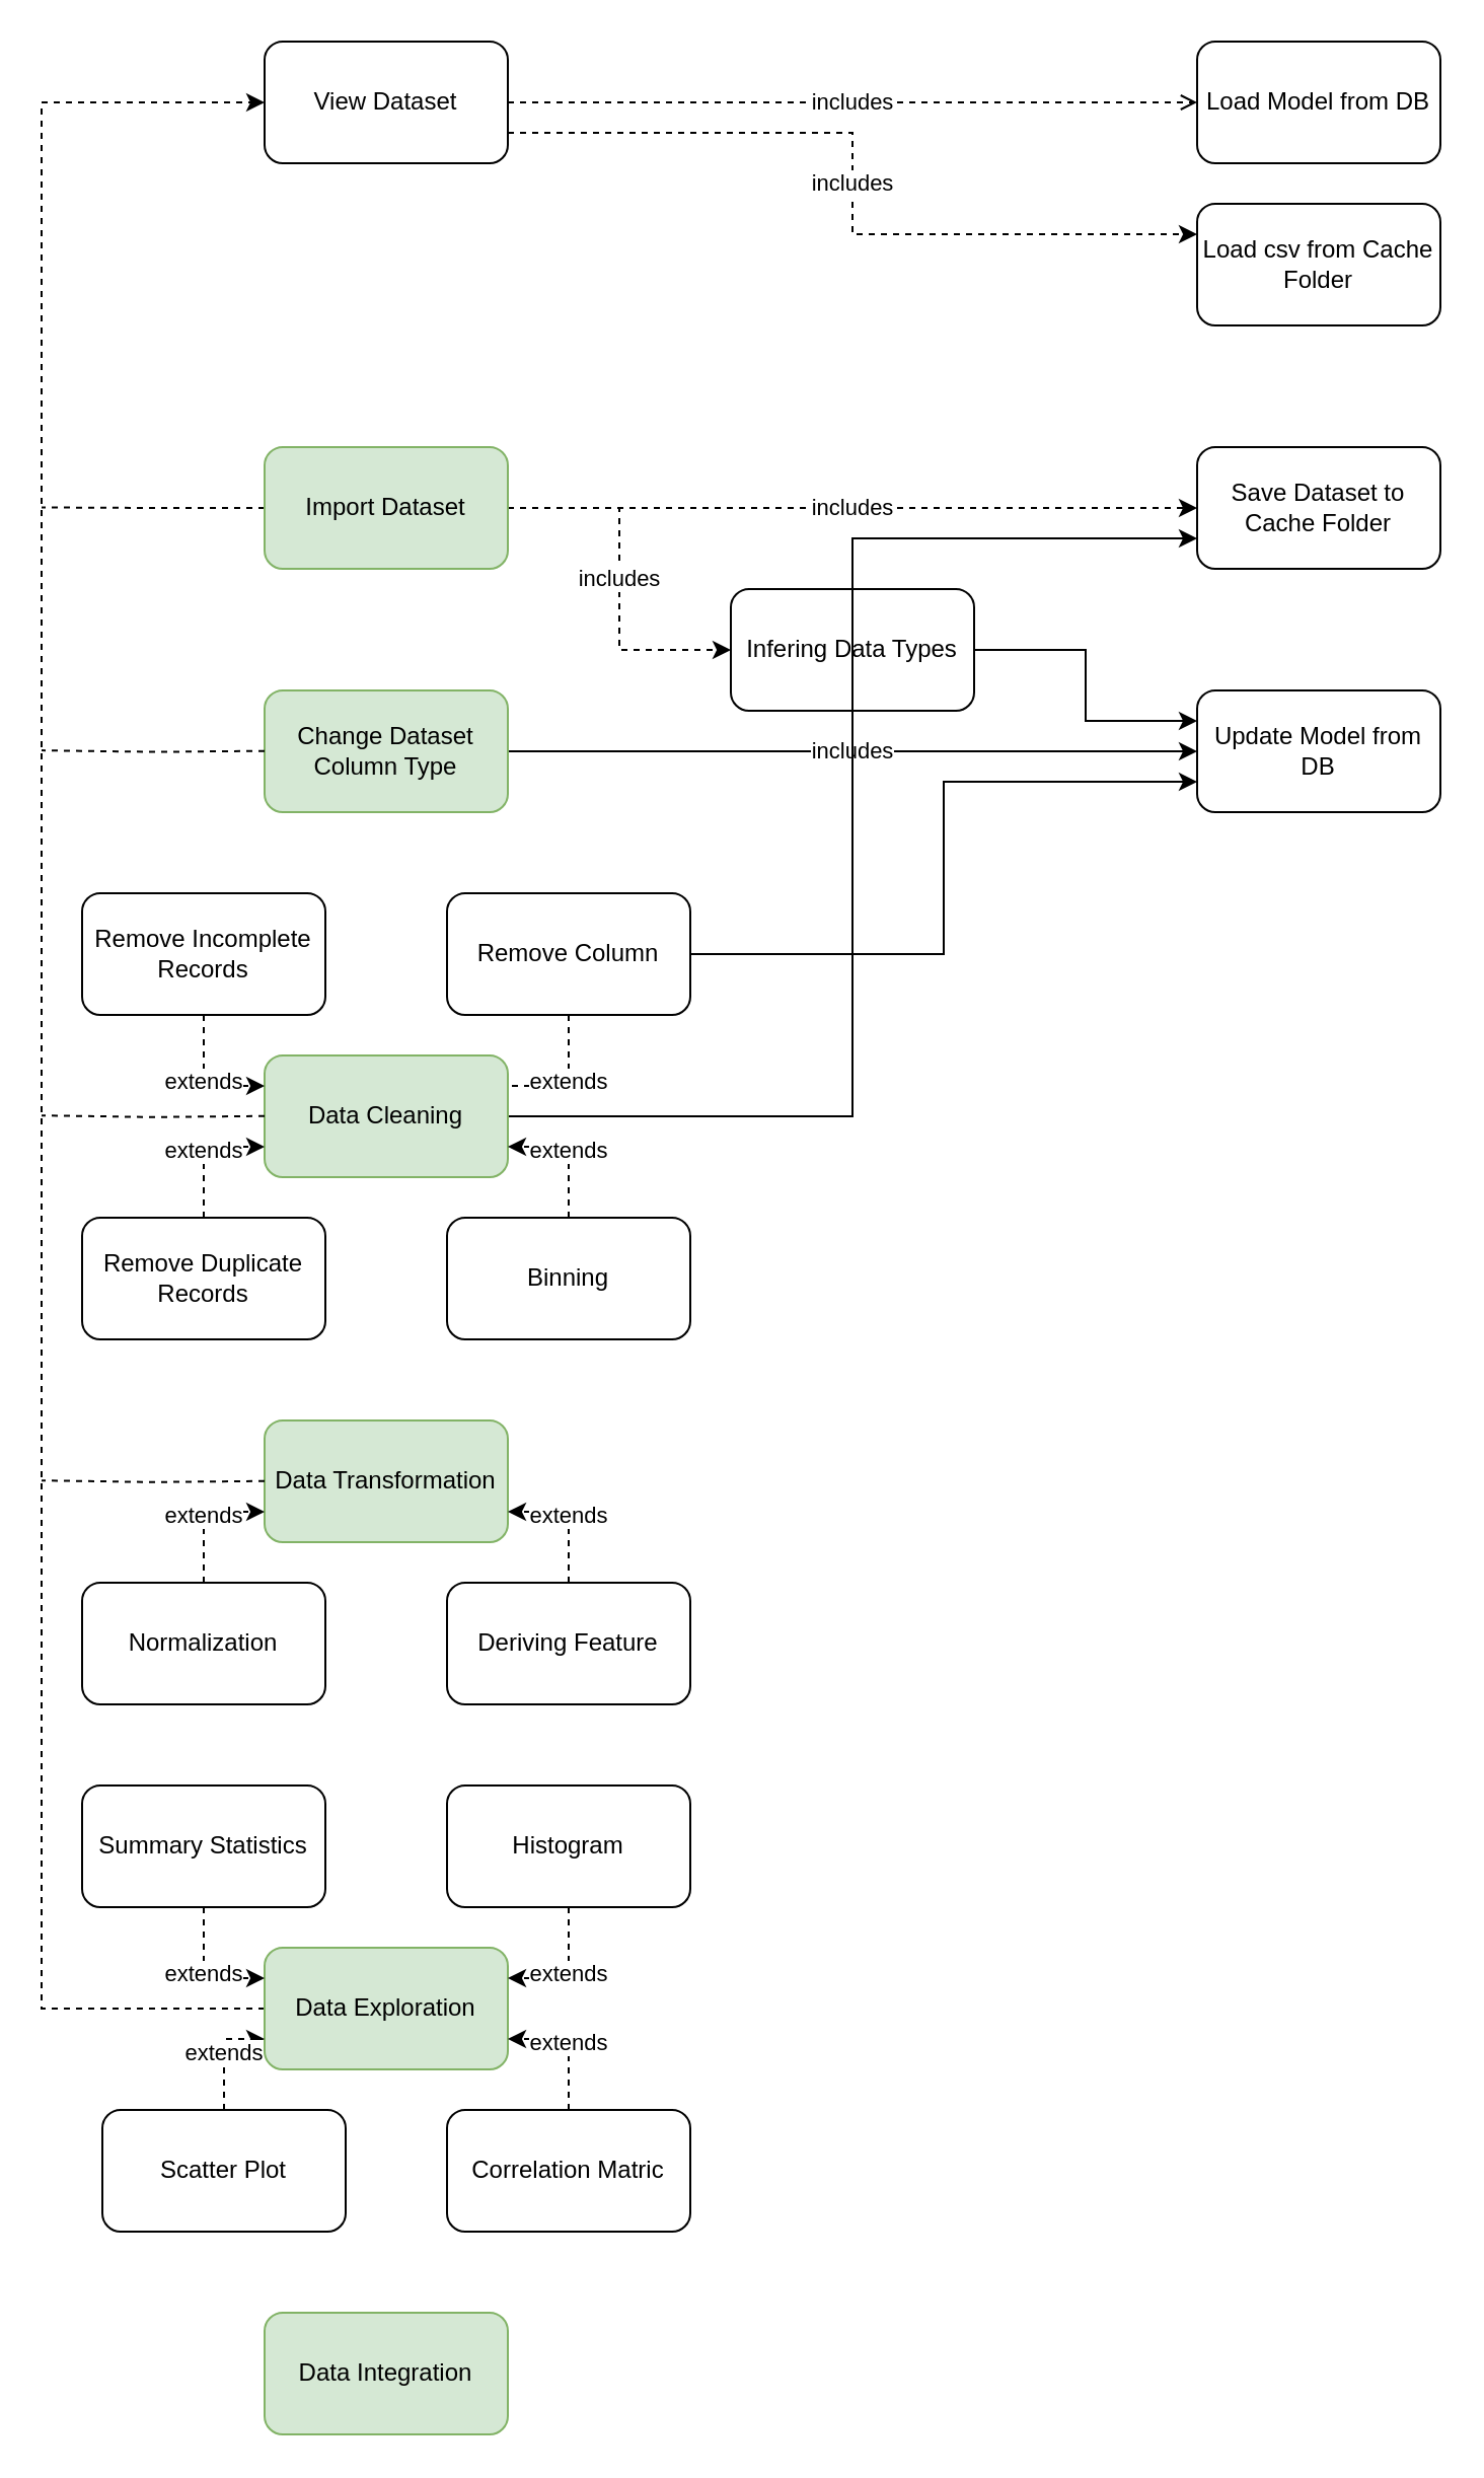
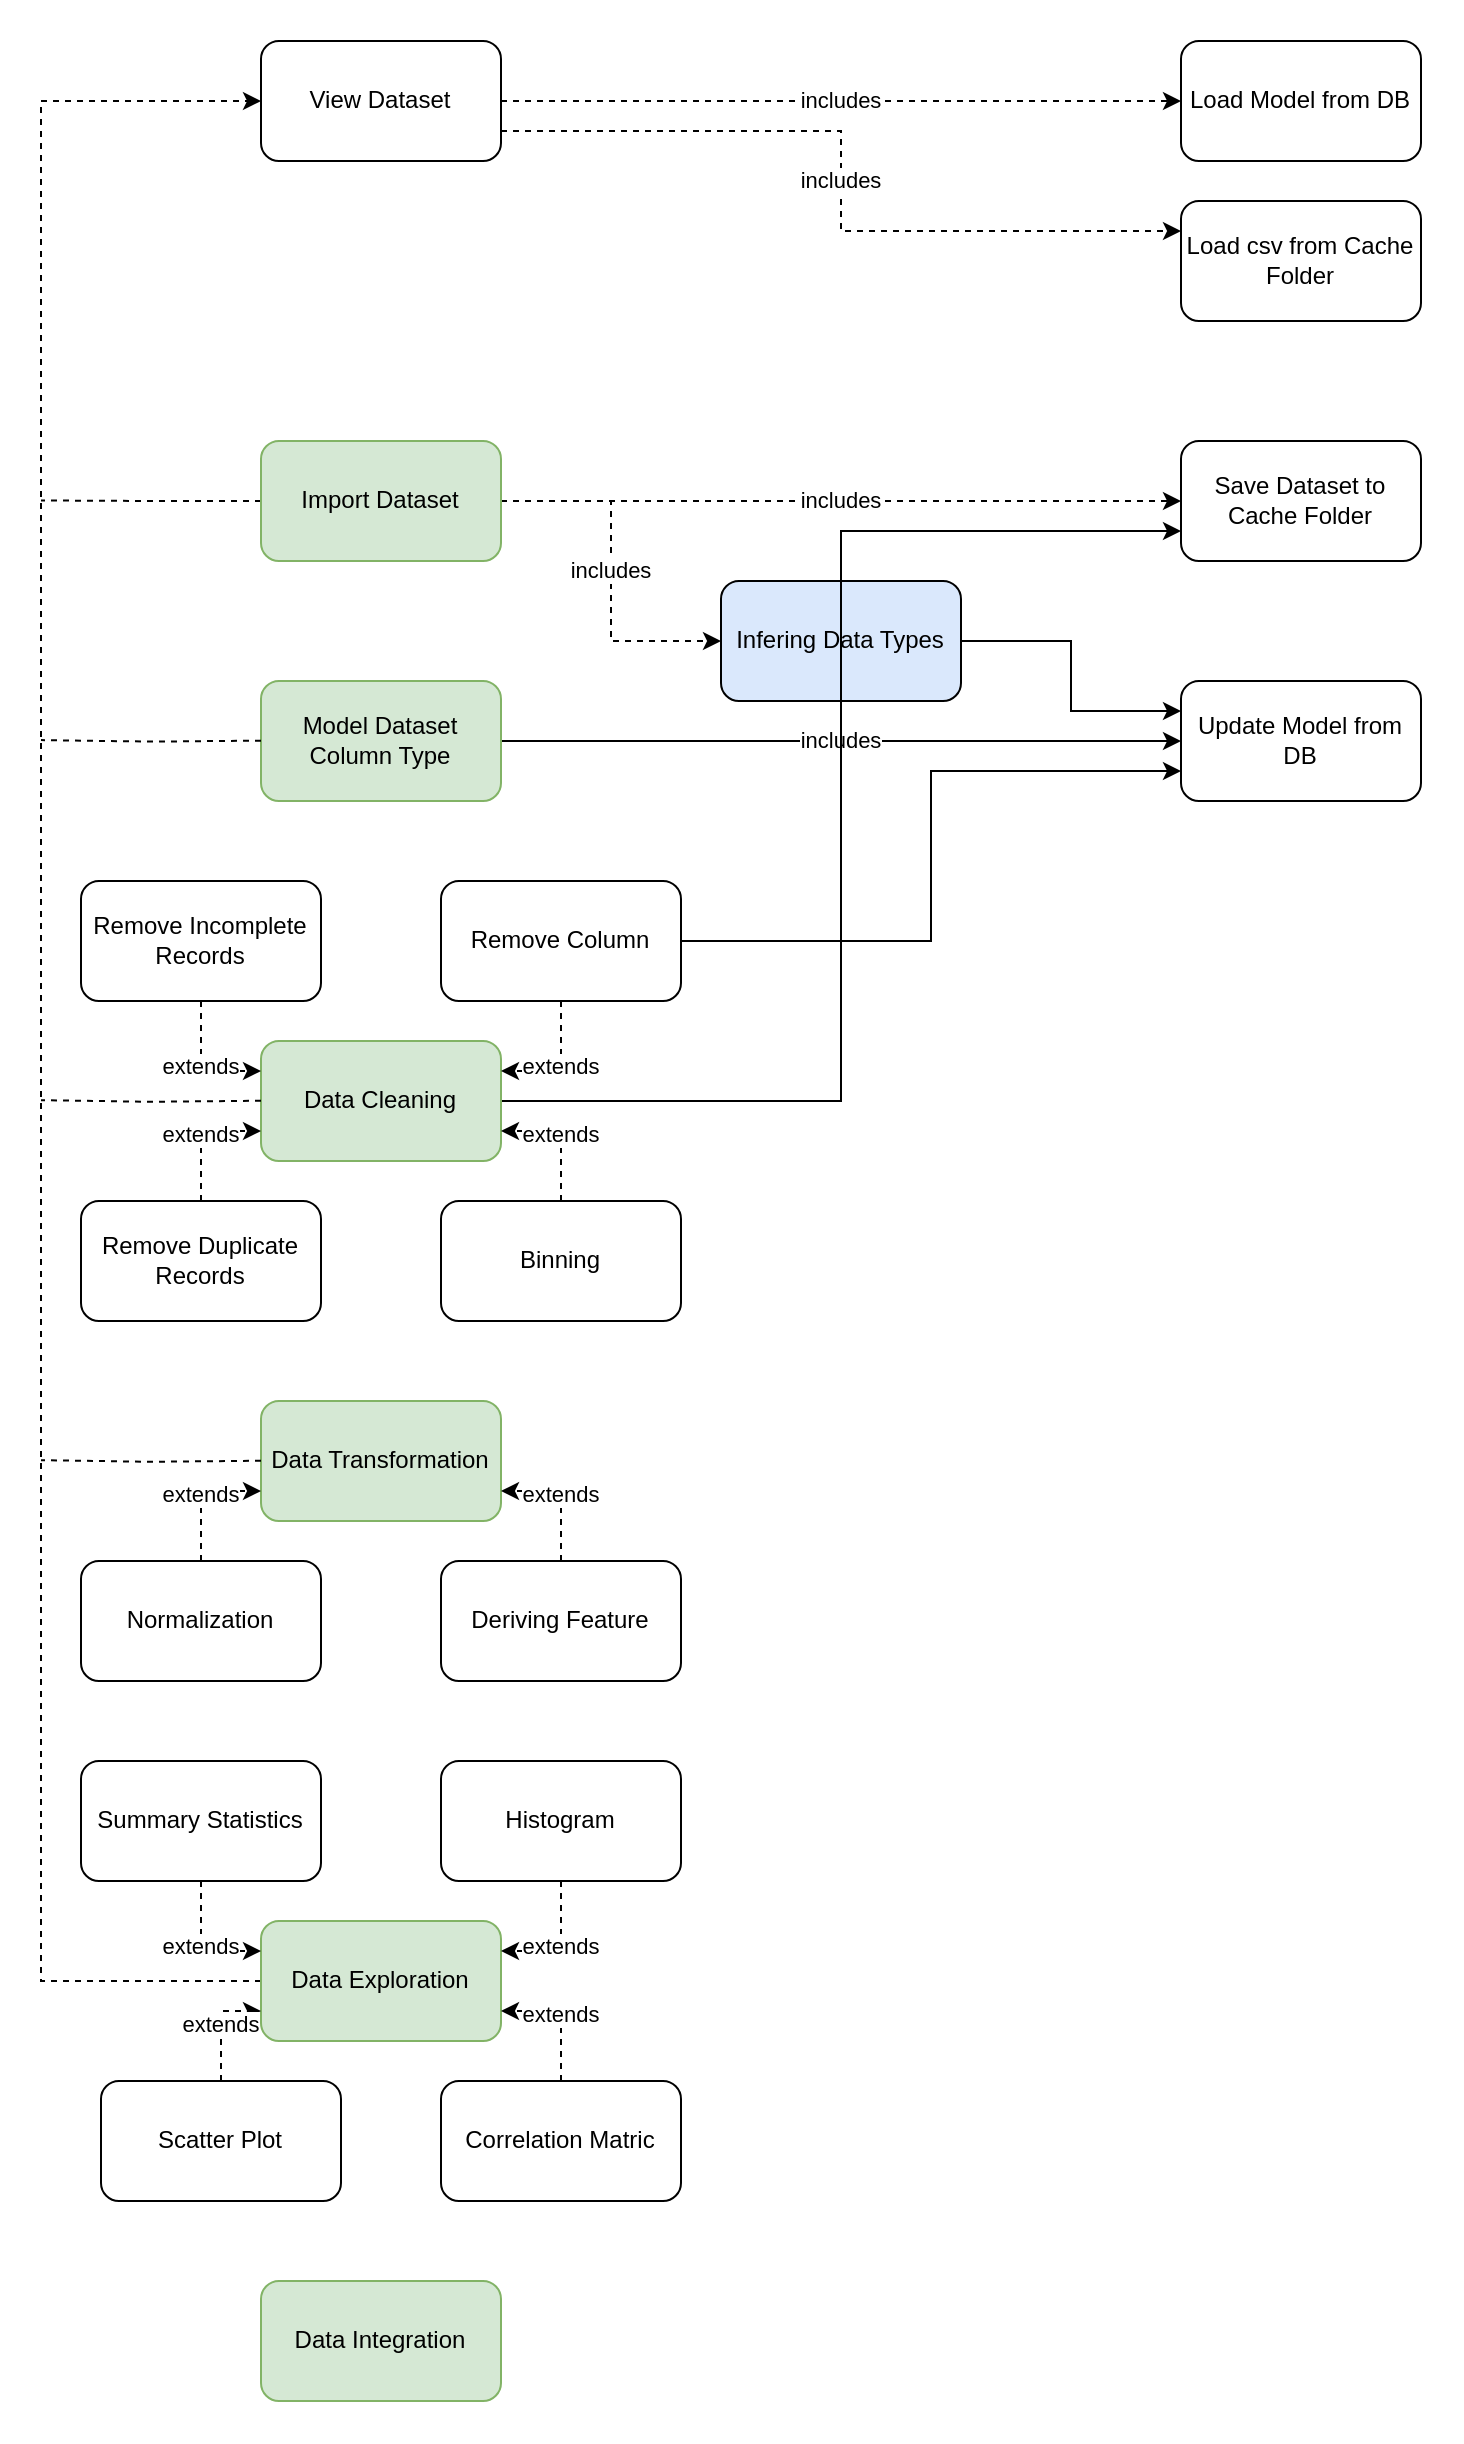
- <mxCell id="11" value="&lt;meta charset=&quot;utf-8&quot;&gt;&lt;span style=&quot;color: rgb(0, 0, 0); font-family: Helvetica; font-size: 11px; font-style: normal; font-variant-ligatures: normal; font-variant-caps: normal; font-weight: 400; letter-spacing: normal; orphans: 2; text-align: center; text-indent: 0px; text-transform: none; widows: 2; word-spacing: 0px; -webkit-text-stroke-width: 0px; white-space: nowrap; background-color: rgb(255, 255, 255); text-decoration-thickness: initial; text-decoration-style: initial; text-decoration-color: initial; display: inline !important; float: none;&quot;&gt;includes&lt;/span&gt;" style="edgeStyle=orthogonalEdgeStyle;rounded=0;orthogonalLoop=1;jettySize=auto;html=1;exitX=1;exitY=0.5;exitDx=0;exitDy=0;entryX=0;entryY=0.5;entryDx=0;entryDy=0;dashed=1;endArrow=open;" edge="1" parent="1" source="6" target="13"><mxGeometry relative="1" as="geometry"><mxPoint x="440" y="50" as="sourcePoint" /></mxGeometry></mxCell>
+ <mxCell id="11" value="&lt;meta charset=&quot;utf-8&quot;&gt;&lt;span style=&quot;color: rgb(0, 0, 0); font-family: Helvetica; font-size: 11px; font-style: normal; font-variant-ligatures: normal; font-variant-caps: normal; font-weight: 400; letter-spacing: normal; orphans: 2; text-align: center; text-indent: 0px; text-transform: none; widows: 2; word-spacing: 0px; -webkit-text-stroke-width: 0px; white-space: nowrap; background-color: rgb(255, 255, 255); text-decoration-thickness: initial; text-decoration-style: initial; text-decoration-color: initial; display: inline !important; float: none;&quot;&gt;includes&lt;/span&gt;" style="edgeStyle=orthogonalEdgeStyle;rounded=0;orthogonalLoop=1;jettySize=auto;html=1;exitX=1;exitY=0.5;exitDx=0;exitDy=0;entryX=0;entryY=0.5;entryDx=0;entryDy=0;dashed=1;" edge="1" parent="1" source="6" target="13"><mxGeometry relative="1" as="geometry"><mxPoint x="440" y="50" as="sourcePoint" /></mxGeometry></mxCell>
- <mxCell id="8" value="Infering Data Types" style="rounded=1;whiteSpace=wrap;html=1;" vertex="1" parent="1"><mxGeometry x="360" y="290" width="120" height="60" as="geometry" /></mxCell>
+ <mxCell id="8" value="Infering Data Types" style="rounded=1;whiteSpace=wrap;html=1;fillColor=#dae8fc;" vertex="1" parent="1"><mxGeometry x="360" y="290" width="120" height="60" as="geometry" /></mxCell>
- <mxCell id="16" value="Change Dataset Column Type" style="rounded=1;whiteSpace=wrap;html=1;fillColor=#d5e8d4;strokeColor=#82b366;" vertex="1" parent="1"><mxGeometry x="130" y="340" width="120" height="60" as="geometry" /></mxCell>
+ <mxCell id="16" value="Model Dataset Column Type" style="rounded=1;whiteSpace=wrap;html=1;fillColor=#d5e8d4;strokeColor=#82b366;" vertex="1" parent="1"><mxGeometry x="130" y="340" width="120" height="60" as="geometry" /></mxCell>
- <mxCell id="27" value="extends" style="edgeStyle=orthogonalEdgeStyle;rounded=0;orthogonalLoop=1;jettySize=auto;html=1;exitX=0.5;exitY=1;exitDx=0;exitDy=0;entryX=1;entryY=0.25;entryDx=0;entryDy=0;dashed=1;endArrow=none;" edge="1" parent="1" source="22" target="18"><mxGeometry relative="1" as="geometry"><mxPoint x="130" y="530" as="sourcePoint" /><mxPoint x="160" y="565" as="targetPoint" /></mxGeometry></mxCell>
+ <mxCell id="27" value="extends" style="edgeStyle=orthogonalEdgeStyle;rounded=0;orthogonalLoop=1;jettySize=auto;html=1;exitX=0.5;exitY=1;exitDx=0;exitDy=0;entryX=1;entryY=0.25;entryDx=0;entryDy=0;dashed=1;" edge="1" parent="1" source="22" target="18"><mxGeometry relative="1" as="geometry"><mxPoint x="130" y="530" as="sourcePoint" /><mxPoint x="160" y="565" as="targetPoint" /></mxGeometry></mxCell>
